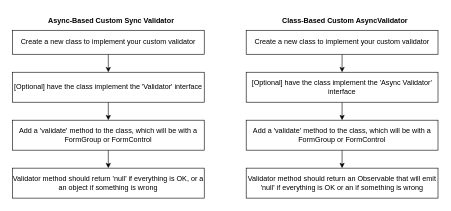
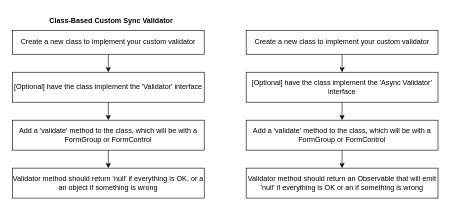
- <mxCell id="2" value="Async-Based Custom Sync Validator" style="text;html=1;strokeColor=none;fillColor=none;align=center;verticalAlign=middle;whiteSpace=wrap;rounded=0;fontStyle=1" parent="1" vertex="1"><mxGeometry x="60" y="20" width="250" height="30" as="geometry" /></mxCell>
+ <mxCell id="2" value="Class-Based Custom Sync Validator" style="text;html=1;strokeColor=none;fillColor=none;align=center;verticalAlign=middle;whiteSpace=wrap;rounded=0;fontStyle=1" parent="1" vertex="1"><mxGeometry x="60" y="20" width="250" height="30" as="geometry" /></mxCell>
- <mxCell id="10" value="Class-Based Custom AsyncValidator" style="text;html=1;strokeColor=none;fillColor=none;align=center;verticalAlign=middle;whiteSpace=wrap;rounded=0;fontStyle=1" vertex="1" parent="1"><mxGeometry x="450" y="20" width="250" height="30" as="geometry" /></mxCell>
